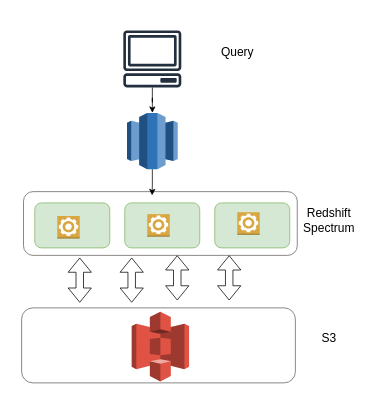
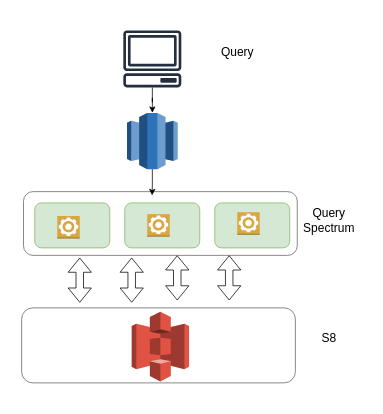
- <mxCell id="20" value="Redshift Spectrum" style="text;html=1;strokeColor=none;fillColor=none;align=center;verticalAlign=middle;whiteSpace=wrap;rounded=0;fontSize=16;" vertex="1" parent="1"><mxGeometry x="418" y="282.5" width="40" height="20" as="geometry" /></mxCell>
+ <mxCell id="20" value="Query Spectrum" style="text;html=1;strokeColor=none;fillColor=none;align=center;verticalAlign=middle;whiteSpace=wrap;rounded=0;fontSize=16;" vertex="1" parent="1"><mxGeometry x="418" y="282.5" width="40" height="20" as="geometry" /></mxCell>
- <mxCell id="21" value="S3" style="text;html=1;strokeColor=none;fillColor=none;align=center;verticalAlign=middle;whiteSpace=wrap;rounded=0;fontSize=16;" vertex="1" parent="1"><mxGeometry x="418" y="440" width="40" height="20" as="geometry" /></mxCell>
+ <mxCell id="21" value="S8" style="text;html=1;strokeColor=none;fillColor=none;align=center;verticalAlign=middle;whiteSpace=wrap;rounded=0;fontSize=16;" vertex="1" parent="1"><mxGeometry x="418" y="440" width="40" height="20" as="geometry" /></mxCell>
